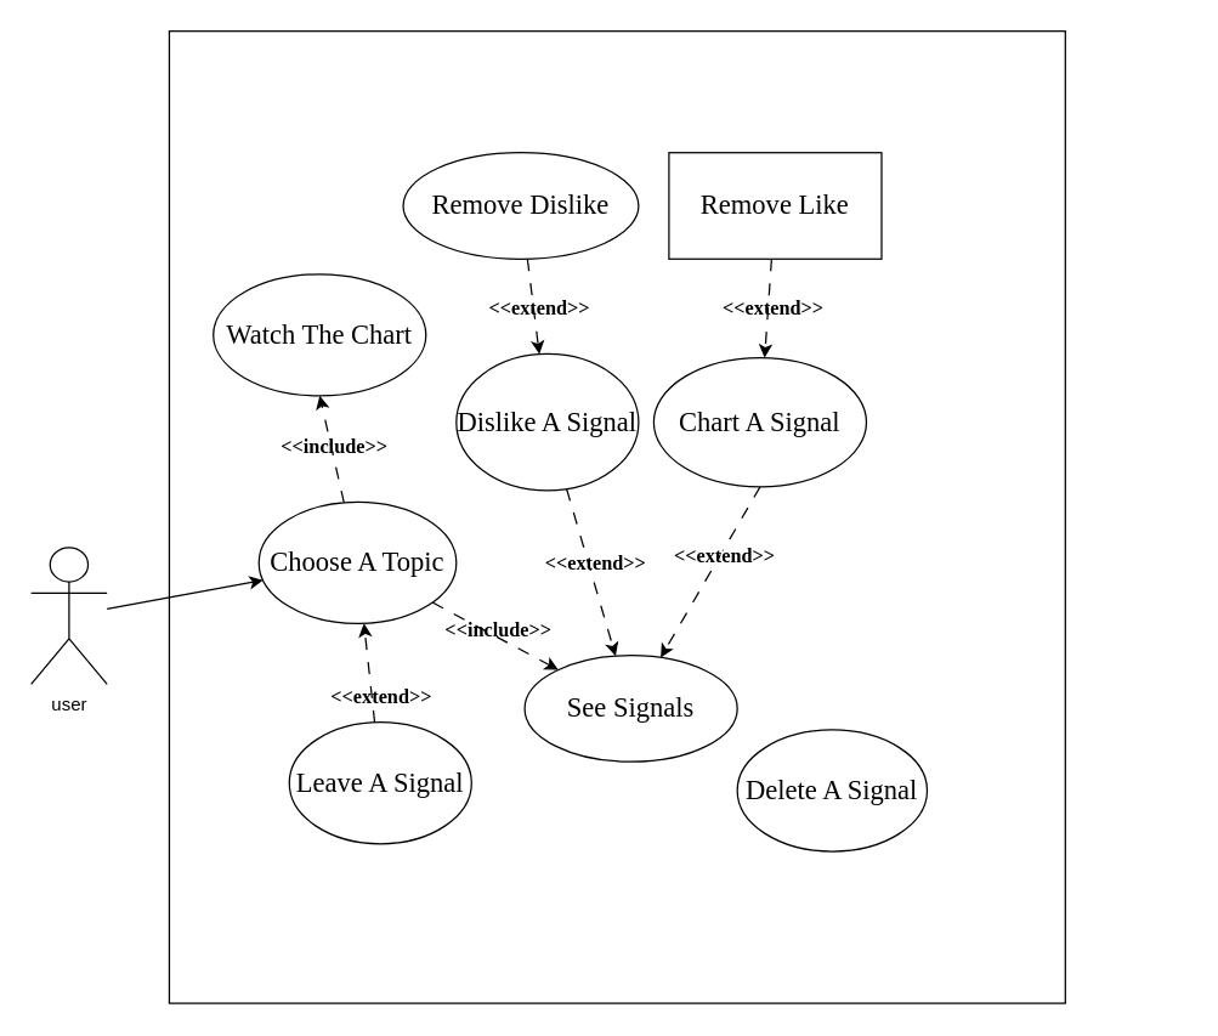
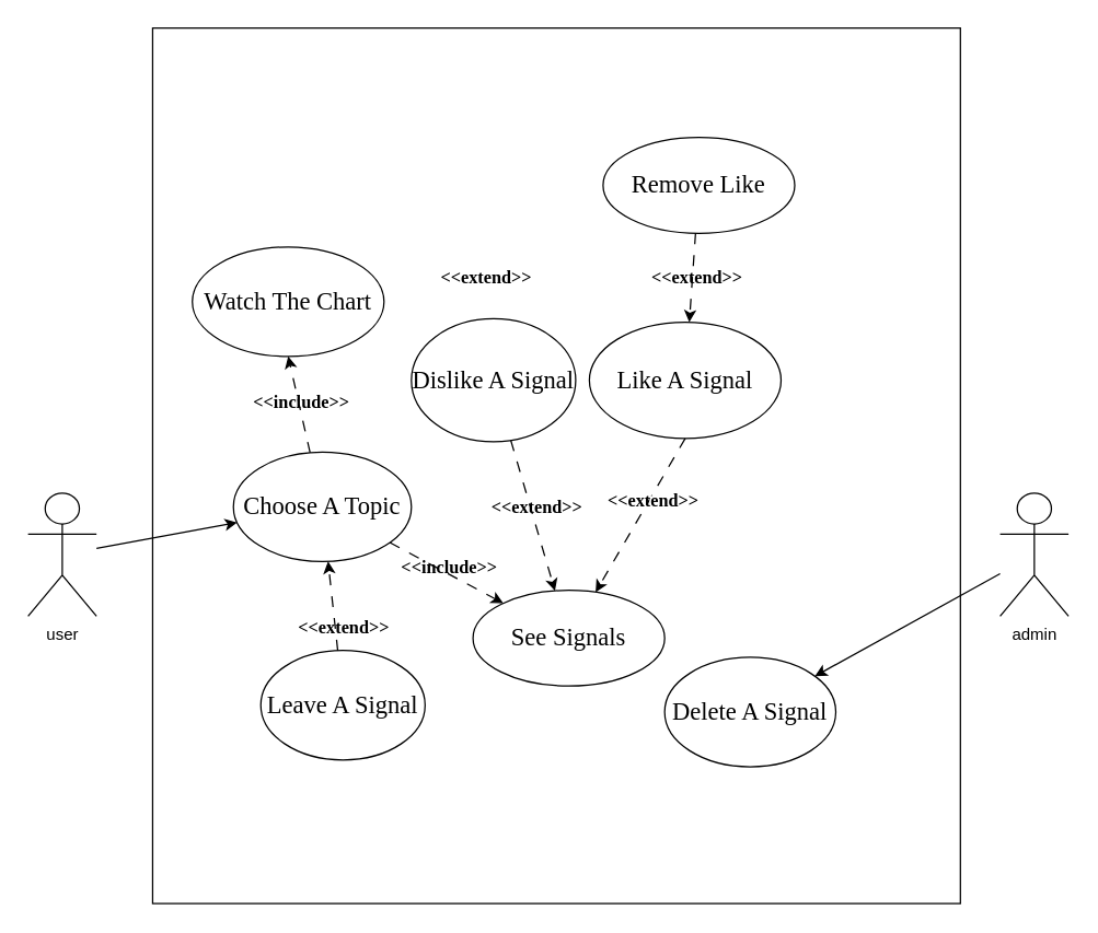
- <mxCell id="14" value="Remove Dislike" style="ellipse;whiteSpace=wrap;html=1;fontFamily=Comic Sans MS;fontSize=18;" parent="1" vertex="1"><mxGeometry x="265" y="100" width="155" height="70" as="geometry" /></mxCell>
- <mxCell id="15" value="Remove Like" style="whiteSpace=wrap;html=1;fontFamily=Comic Sans MS;fontSize=18;rounded=0;" parent="1" vertex="1"><mxGeometry x="440" y="100" width="140" height="70" as="geometry" /></mxCell>
+ <mxCell id="15" value="Remove Like" style="ellipse;whiteSpace=wrap;html=1;fontFamily=Comic Sans MS;fontSize=18;" parent="1" vertex="1"><mxGeometry x="440" y="100" width="140" height="70" as="geometry" /></mxCell>
- <mxCell id="16" value="" style="endArrow=classic;html=1;dashed=1;dashPattern=8 8;fontFamily=Comic Sans MS;fontSize=18;" parent="1" source="14" target="7" edge="1"><mxGeometry width="50" height="50" relative="1" as="geometry"><mxPoint x="390" y="420" as="sourcePoint" /><mxPoint x="440" y="370" as="targetPoint" /></mxGeometry></mxCell>
- <mxCell id="6" value="Chart A Signal" style="ellipse;whiteSpace=wrap;html=1;fontFamily=Comic Sans MS;fontSize=18;" parent="1" vertex="1"><mxGeometry x="430" y="235" width="140" height="85" as="geometry" /></mxCell>
+ <mxCell id="6" value="Like A Signal" style="ellipse;whiteSpace=wrap;html=1;fontFamily=Comic Sans MS;fontSize=18;" parent="1" vertex="1"><mxGeometry x="430" y="235" width="140" height="85" as="geometry" /></mxCell>
+ <mxCell id="24" value="admin" style="shape=umlActor;verticalLabelPosition=bottom;verticalAlign=top;html=1;" parent="1" vertex="1"><mxGeometry x="730" y="360" width="50" height="90" as="geometry" /></mxCell>
+ <mxCell id="26" value="" style="endArrow=classic;html=1;fontFamily=Comic Sans MS;fontSize=18;" parent="1" source="24" target="25" edge="1"><mxGeometry width="50" height="50" relative="1" as="geometry"><mxPoint x="410" y="350" as="sourcePoint" /><mxPoint x="460" y="300" as="targetPoint" /></mxGeometry></mxCell>
